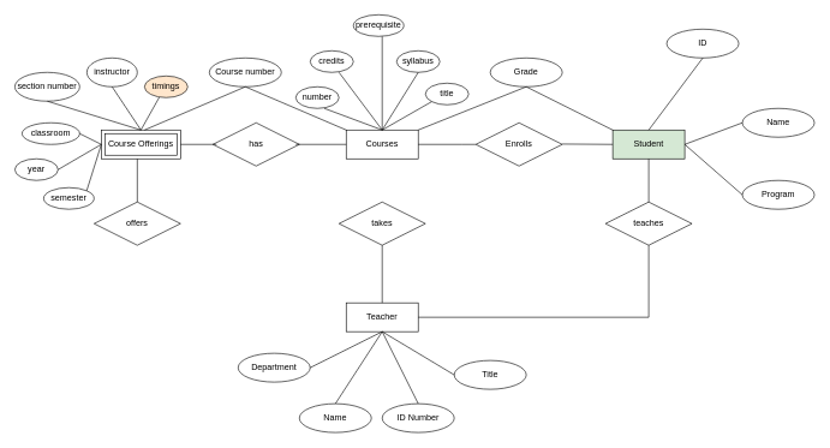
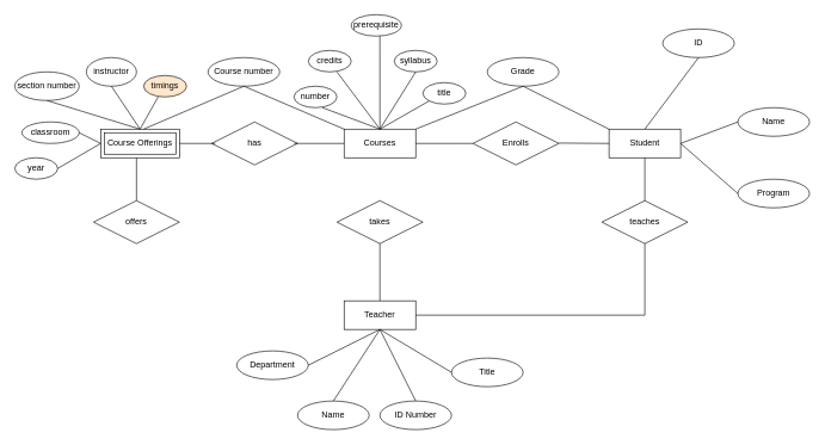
- <mxCell id="5" value="Student" style="whiteSpace=wrap;html=1;align=center;fillColor=#d5e8d4;" vertex="1" parent="1"><mxGeometry x="850" y="180" width="100" height="40" as="geometry" /></mxCell>
+ <mxCell id="5" value="Student" style="whiteSpace=wrap;html=1;align=center;" vertex="1" parent="1"><mxGeometry x="850" y="180" width="100" height="40" as="geometry" /></mxCell>
- <mxCell id="43" value="" style="endArrow=none;html=1;rounded=0;exitX=0;exitY=0.5;exitDx=0;exitDy=0;entryX=1;entryY=0;entryDx=0;entryDy=0;" edge="1" parent="1" source="3" target="33"><mxGeometry relative="1" as="geometry"><mxPoint x="260" y="210" as="sourcePoint" /><mxPoint x="420" y="210" as="targetPoint" /></mxGeometry></mxCell>
- <mxCell id="33" value="semester" style="ellipse;whiteSpace=wrap;html=1;align=center;" vertex="1" parent="1"><mxGeometry x="60" y="260" width="70" height="30" as="geometry" /></mxCell>
